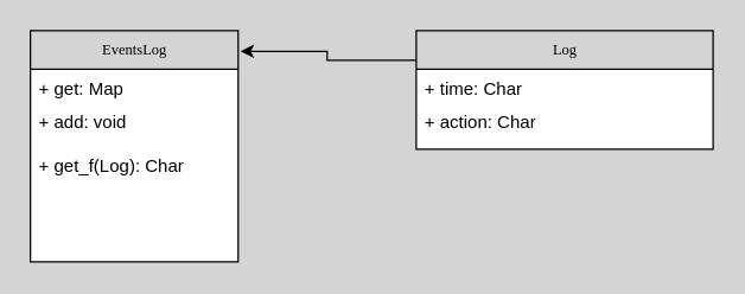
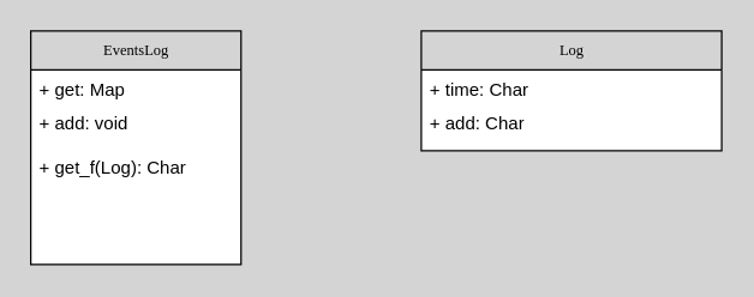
- <mxCell id="9" style="edgeStyle=orthogonalEdgeStyle;rounded=0;orthogonalLoop=1;jettySize=auto;html=1;exitX=0;exitY=0.25;exitDx=0;exitDy=0;entryX=1.011;entryY=0.09;entryDx=0;entryDy=0;entryPerimeter=0;" edge="1" parent="1" source="6" target="2"><mxGeometry relative="1" as="geometry" /></mxCell>
- <mxCell id="8" value="+ action: Char" style="text;html=1;strokeColor=none;fillColor=none;align=left;verticalAlign=top;spacingLeft=4;spacingRight=4;whiteSpace=wrap;overflow=hidden;rotatable=0;points=[[0,0.5],[1,0.5]];portConstraint=eastwest;" vertex="1" parent="6"><mxGeometry y="48" width="200" height="26" as="geometry" /></mxCell>
+ <mxCell id="8" value="+ add: Char" style="text;html=1;strokeColor=none;fillColor=none;align=left;verticalAlign=top;spacingLeft=4;spacingRight=4;whiteSpace=wrap;overflow=hidden;rotatable=0;points=[[0,0.5],[1,0.5]];portConstraint=eastwest;" vertex="1" parent="6"><mxGeometry y="48" width="200" height="26" as="geometry" /></mxCell>
